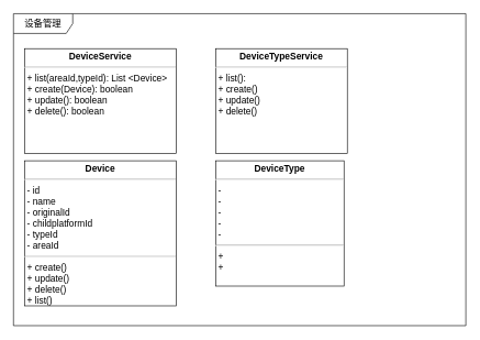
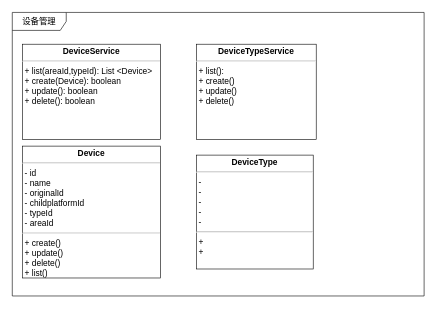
- <mxCell id="5" value="&lt;p style=&quot;margin: 4px 0px 0px ; text-align: center ; font-size: 14px&quot;&gt;&lt;b&gt;DeviceType&lt;/b&gt;&lt;/p&gt;&lt;hr style=&quot;font-size: 14px&quot;&gt;&lt;p style=&quot;margin: 0px 0px 0px 4px ; font-size: 14px&quot;&gt;-&amp;nbsp;&lt;/p&gt;&lt;p style=&quot;margin: 0px 0px 0px 4px ; font-size: 14px&quot;&gt;-&amp;nbsp;&lt;/p&gt;&lt;p style=&quot;margin: 0px 0px 0px 4px ; font-size: 14px&quot;&gt;-&amp;nbsp;&lt;/p&gt;&lt;p style=&quot;margin: 0px 0px 0px 4px ; font-size: 14px&quot;&gt;-&amp;nbsp;&lt;/p&gt;&lt;p style=&quot;margin: 0px 0px 0px 4px ; font-size: 14px&quot;&gt;-&amp;nbsp;&lt;/p&gt;&lt;hr style=&quot;font-size: 14px&quot;&gt;&lt;p style=&quot;margin: 0px 0px 0px 4px ; font-size: 14px&quot;&gt;+&lt;/p&gt;&lt;p style=&quot;margin: 0px 0px 0px 4px ; font-size: 14px&quot;&gt;+&lt;/p&gt;" style="verticalAlign=top;align=left;overflow=fill;fontSize=14;fontFamily=Helvetica;html=1;" vertex="1" parent="1"><mxGeometry x="327" y="243" width="195" height="190" as="geometry" /></mxCell>
+ <mxCell id="5" value="&lt;p style=&quot;margin: 4px 0px 0px ; text-align: center ; font-size: 14px&quot;&gt;&lt;b&gt;DeviceType&lt;/b&gt;&lt;/p&gt;&lt;hr style=&quot;font-size: 14px&quot;&gt;&lt;p style=&quot;margin: 0px 0px 0px 4px ; font-size: 14px&quot;&gt;-&amp;nbsp;&lt;/p&gt;&lt;p style=&quot;margin: 0px 0px 0px 4px ; font-size: 14px&quot;&gt;-&amp;nbsp;&lt;/p&gt;&lt;p style=&quot;margin: 0px 0px 0px 4px ; font-size: 14px&quot;&gt;-&amp;nbsp;&lt;/p&gt;&lt;p style=&quot;margin: 0px 0px 0px 4px ; font-size: 14px&quot;&gt;-&amp;nbsp;&lt;/p&gt;&lt;p style=&quot;margin: 0px 0px 0px 4px ; font-size: 14px&quot;&gt;-&amp;nbsp;&lt;/p&gt;&lt;hr style=&quot;font-size: 14px&quot;&gt;&lt;p style=&quot;margin: 0px 0px 0px 4px ; font-size: 14px&quot;&gt;+&lt;/p&gt;&lt;p style=&quot;margin: 0px 0px 0px 4px ; font-size: 14px&quot;&gt;+&lt;/p&gt;" style="verticalAlign=top;align=left;overflow=fill;fontSize=14;fontFamily=Helvetica;html=1;" vertex="1" parent="1"><mxGeometry x="327" y="258" width="195" height="190" as="geometry" /></mxCell>
